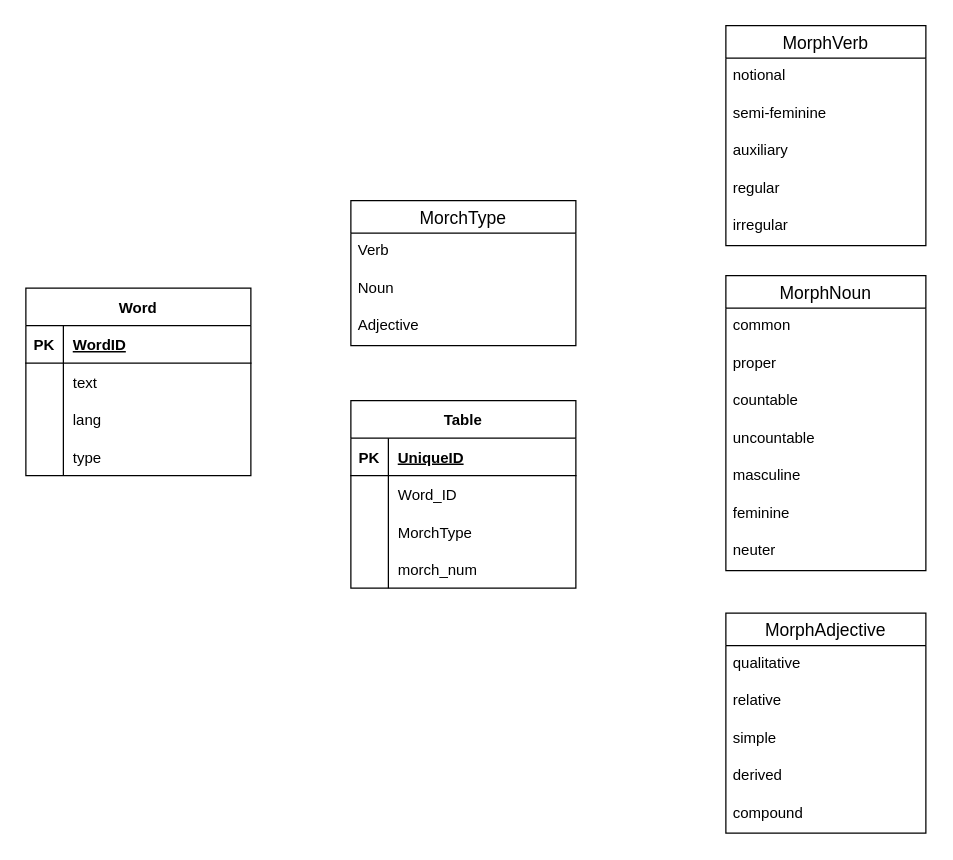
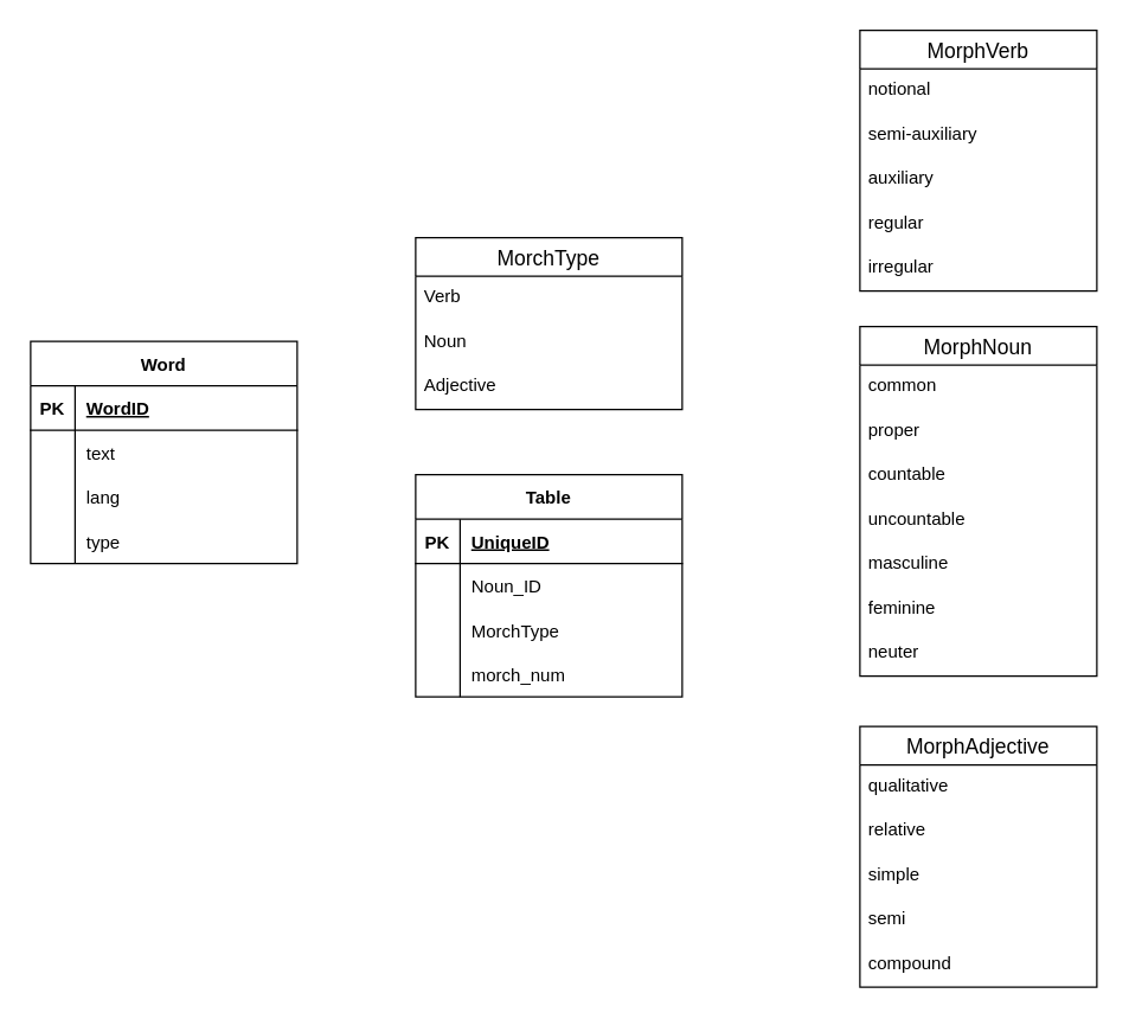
- <mxCell id="17" value="semi-feminine" style="text;strokeColor=none;fillColor=none;spacingLeft=4;spacingRight=4;overflow=hidden;rotatable=0;points=[[0,0.5],[1,0.5]];portConstraint=eastwest;fontSize=12;" parent="15" vertex="1"><mxGeometry y="56" width="160" height="30" as="geometry" /></mxCell>
+ <mxCell id="17" value="semi-auxiliary" style="text;strokeColor=none;fillColor=none;spacingLeft=4;spacingRight=4;overflow=hidden;rotatable=0;points=[[0,0.5],[1,0.5]];portConstraint=eastwest;fontSize=12;" parent="15" vertex="1"><mxGeometry y="56" width="160" height="30" as="geometry" /></mxCell>
- <mxCell id="45" value="Word_ID" style="shape=partialRectangle;connectable=0;fillColor=none;top=0;left=0;bottom=0;right=0;align=left;spacingLeft=6;overflow=hidden;" parent="43" vertex="1"><mxGeometry x="30" width="150" height="30" as="geometry"><mxRectangle width="150" height="30" as="alternateBounds" /></mxGeometry></mxCell>
+ <mxCell id="45" value="Noun_ID" style="shape=partialRectangle;connectable=0;fillColor=none;top=0;left=0;bottom=0;right=0;align=left;spacingLeft=6;overflow=hidden;" parent="43" vertex="1"><mxGeometry x="30" width="150" height="30" as="geometry"><mxRectangle width="150" height="30" as="alternateBounds" /></mxGeometry></mxCell>
- <mxCell id="33" value="derived" style="text;strokeColor=none;fillColor=none;spacingLeft=4;spacingRight=4;overflow=hidden;rotatable=0;points=[[0,0.5],[1,0.5]];portConstraint=eastwest;fontSize=12;" parent="29" vertex="1"><mxGeometry y="116" width="160" height="30" as="geometry" /></mxCell>
+ <mxCell id="33" value="semi" style="text;strokeColor=none;fillColor=none;spacingLeft=4;spacingRight=4;overflow=hidden;rotatable=0;points=[[0,0.5],[1,0.5]];portConstraint=eastwest;fontSize=12;" parent="29" vertex="1"><mxGeometry y="116" width="160" height="30" as="geometry" /></mxCell>
